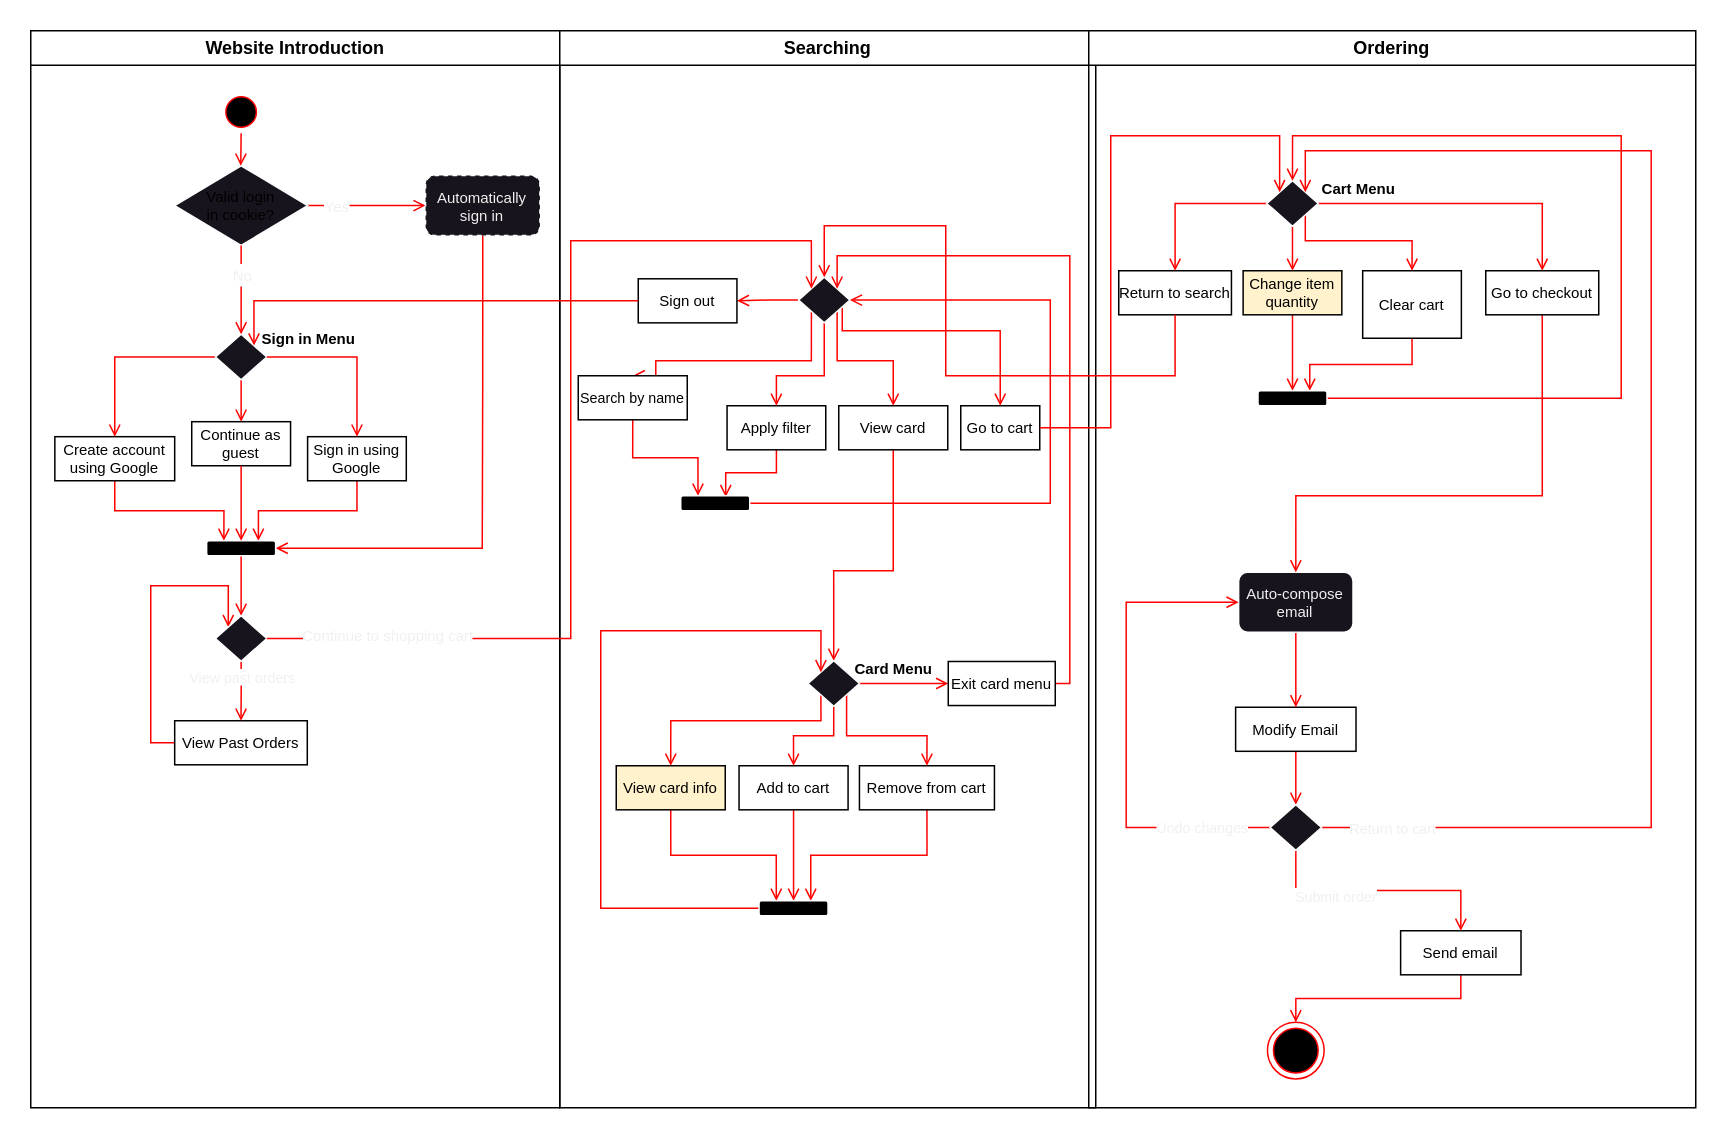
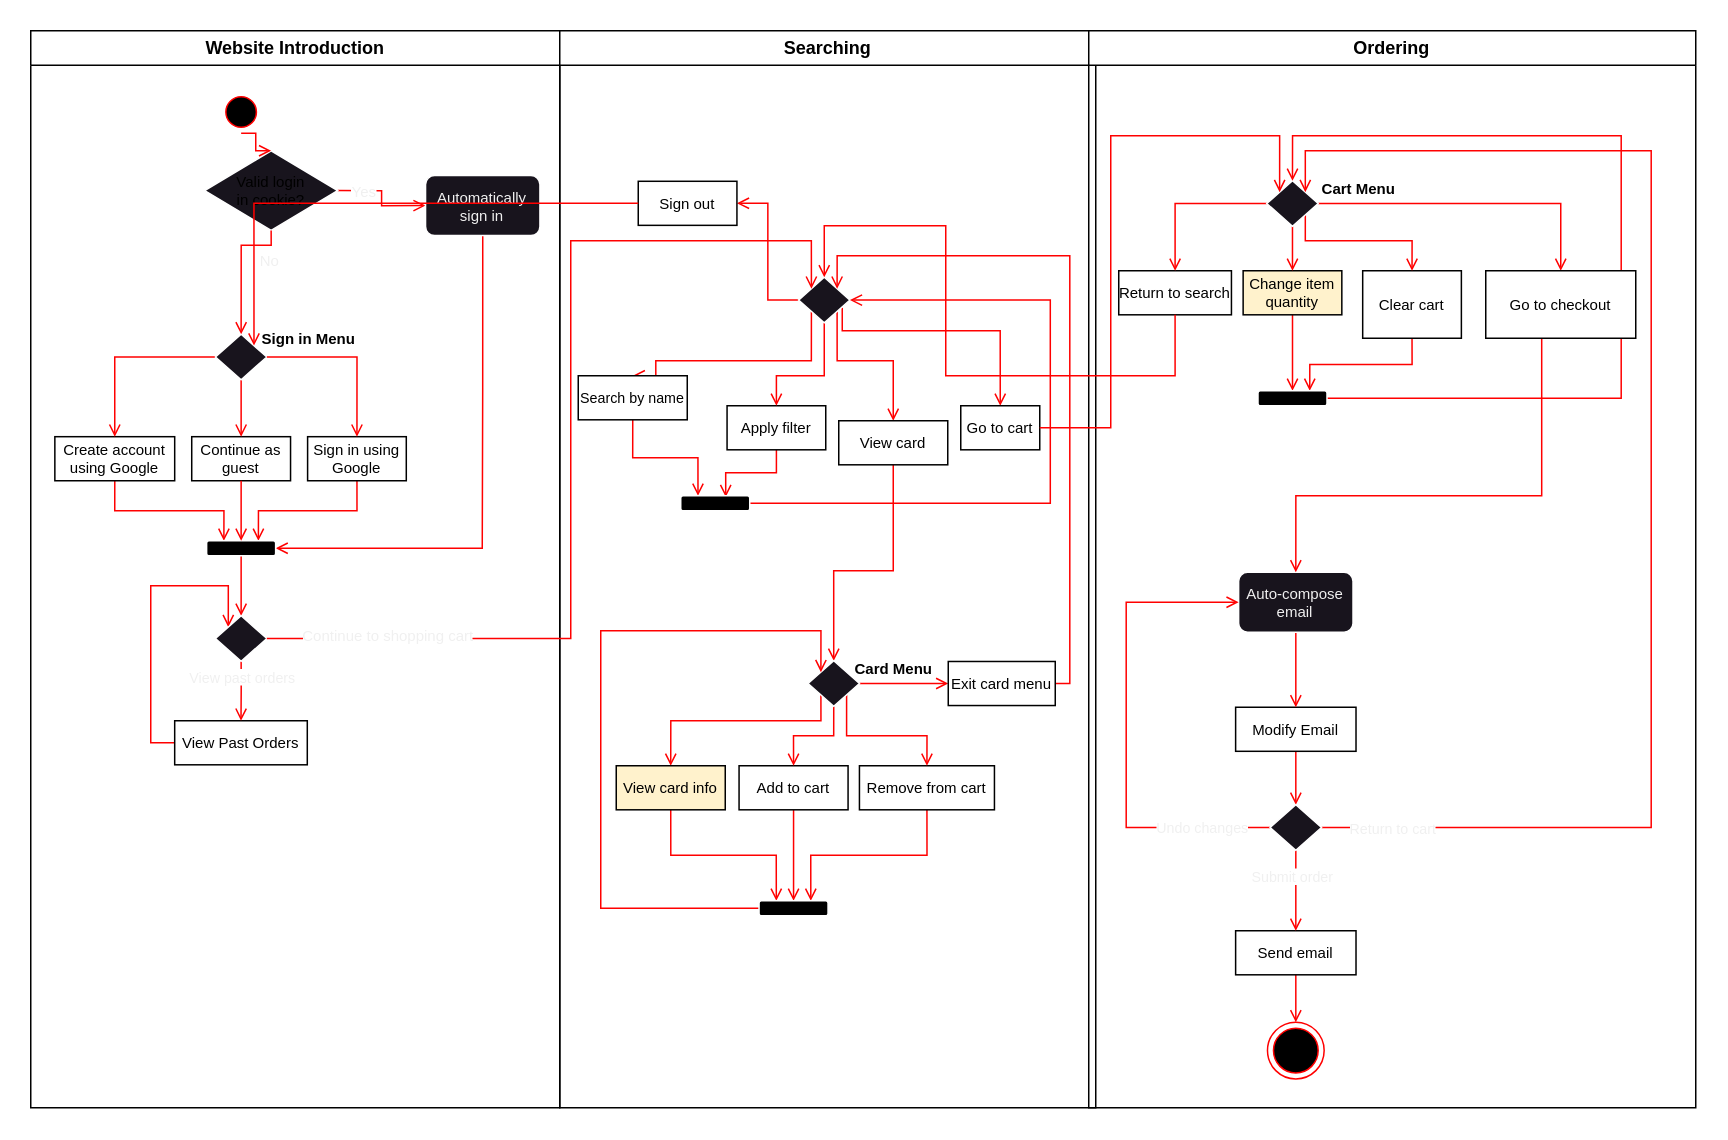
- <mxCell id="8" value="Valid login&#10;in cookie?" style="rhombus;fillColor=#18141D;strokeColor=#FFFFFF;movable=1;resizable=1;rotatable=1;deletable=1;editable=1;connectable=1;fontSize=10;" vertex="1" parent="3"><mxGeometry x="95.958" y="89.996" width="88.613" height="53.131" as="geometry" /></mxCell>
+ <mxCell id="8" value="Valid login&#10;in cookie?" style="rhombus;fillColor=#18141D;strokeColor=#FFFFFF;movable=1;resizable=1;rotatable=1;deletable=1;editable=1;connectable=1;fontSize=10;" vertex="1" parent="3"><mxGeometry x="115.958" y="79.996" width="88.613" height="53.131" as="geometry" /></mxCell>
- <mxCell id="21" value="&lt;div&gt;Automatically&lt;/div&gt;&lt;div&gt;sign in&lt;br&gt;&lt;/div&gt;" style="rounded=1;whiteSpace=wrap;html=1;strokeColor=#FFFFFF;fontFamily=Helvetica;fontSize=10;fontColor=rgb(240, 240, 240);fillColor=#18141D;dashed=1;" vertex="1" parent="3"><mxGeometry x="263.203" y="96.56" width="76.26" height="40" as="geometry" /></mxCell>
+ <mxCell id="21" value="&lt;div&gt;Automatically&lt;/div&gt;&lt;div&gt;sign in&lt;br&gt;&lt;/div&gt;" style="rounded=1;whiteSpace=wrap;html=1;strokeColor=#FFFFFF;fontFamily=Helvetica;fontSize=10;fontColor=rgb(240, 240, 240);fillColor=#18141D;" vertex="1" parent="3"><mxGeometry x="263.203" y="96.56" width="76.26" height="40" as="geometry" /></mxCell>
- <mxCell id="88" value="Go to checkout" style="movable=1;resizable=1;rotatable=1;deletable=1;editable=1;connectable=1;fontSize=10;" vertex="1" parent="64"><mxGeometry x="264.67" y="160" width="75.33" height="29.37" as="geometry" /></mxCell>
+ <mxCell id="88" value="Go to checkout" style="movable=1;resizable=1;rotatable=1;deletable=1;editable=1;connectable=1;fontSize=10;" vertex="1" parent="64"><mxGeometry x="264.67" y="160" width="100" height="45" as="geometry" /></mxCell>
- <mxCell id="44" value="Sign out" style="movable=1;resizable=1;rotatable=1;deletable=1;editable=1;connectable=1;fontSize=10;" vertex="1" parent="31"><mxGeometry x="52.333" y="165.36" width="65.79" height="29.37" as="geometry" /></mxCell>
+ <mxCell id="44" value="Sign out" style="movable=1;resizable=1;rotatable=1;deletable=1;editable=1;connectable=1;fontSize=10;" vertex="1" parent="31"><mxGeometry x="52.333" y="100.36" width="65.79" height="29.37" as="geometry" /></mxCell>
- <mxCell id="43" value="View card" style="movable=1;resizable=1;rotatable=1;deletable=1;editable=1;connectable=1;fontSize=10;" vertex="1" parent="31"><mxGeometry x="186" y="250" width="72.67" height="29.37" as="geometry" /></mxCell>
+ <mxCell id="43" value="View card" style="movable=1;resizable=1;rotatable=1;deletable=1;editable=1;connectable=1;fontSize=10;" vertex="1" parent="31"><mxGeometry x="186" y="260" width="72.67" height="29.37" as="geometry" /></mxCell>
- <mxCell id="5" value="Continue as&#10;guest" style="movable=1;resizable=1;rotatable=1;deletable=1;editable=1;connectable=1;fontSize=10;" vertex="1" parent="3"><mxGeometry x="107.32" y="260.63" width="65.88" height="29.37" as="geometry" /></mxCell>
+ <mxCell id="5" value="Continue as&#10;guest" style="movable=1;resizable=1;rotatable=1;deletable=1;editable=1;connectable=1;fontSize=10;" vertex="1" parent="3"><mxGeometry x="107.32" y="270.63" width="65.88" height="29.37" as="geometry" /></mxCell>
- <mxCell id="72" value="Send email" style="movable=1;resizable=1;rotatable=1;deletable=1;editable=1;connectable=1;fontSize=10;" vertex="1" parent="64"><mxGeometry x="207.92" y="600" width="80.26" height="29.37" as="geometry" /></mxCell>
+ <mxCell id="72" value="Send email" style="movable=1;resizable=1;rotatable=1;deletable=1;editable=1;connectable=1;fontSize=10;" vertex="1" parent="64"><mxGeometry x="97.92" y="600" width="80.26" height="29.37" as="geometry" /></mxCell>
